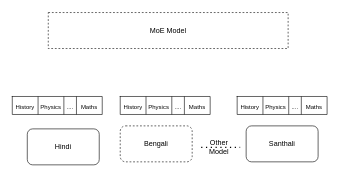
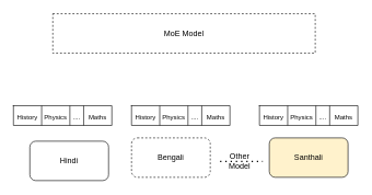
- <mxCell id="5" value="Santhali" style="rounded=1;whiteSpace=wrap;html=1;" vertex="1" parent="1"><mxGeometry x="410" y="209" width="120" height="60" as="geometry" /></mxCell>
+ <mxCell id="5" value="Santhali" style="rounded=1;whiteSpace=wrap;html=1;fillColor=#fff2cc;" vertex="1" parent="1"><mxGeometry x="410" y="209" width="120" height="60" as="geometry" /></mxCell>
